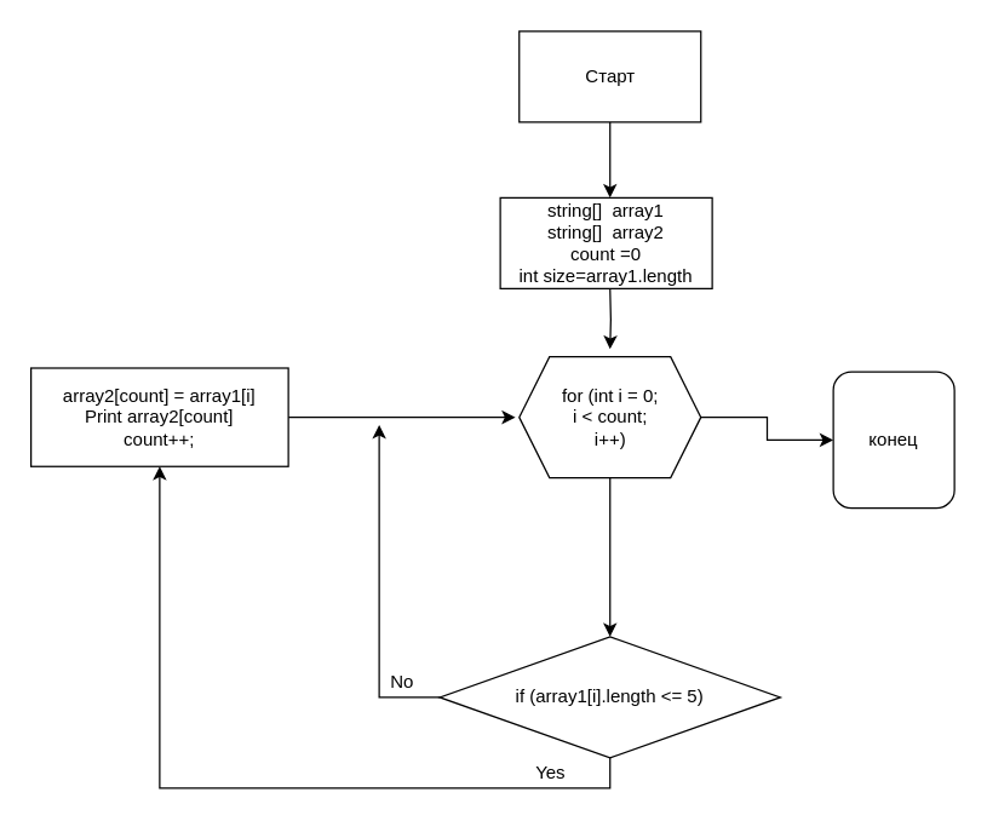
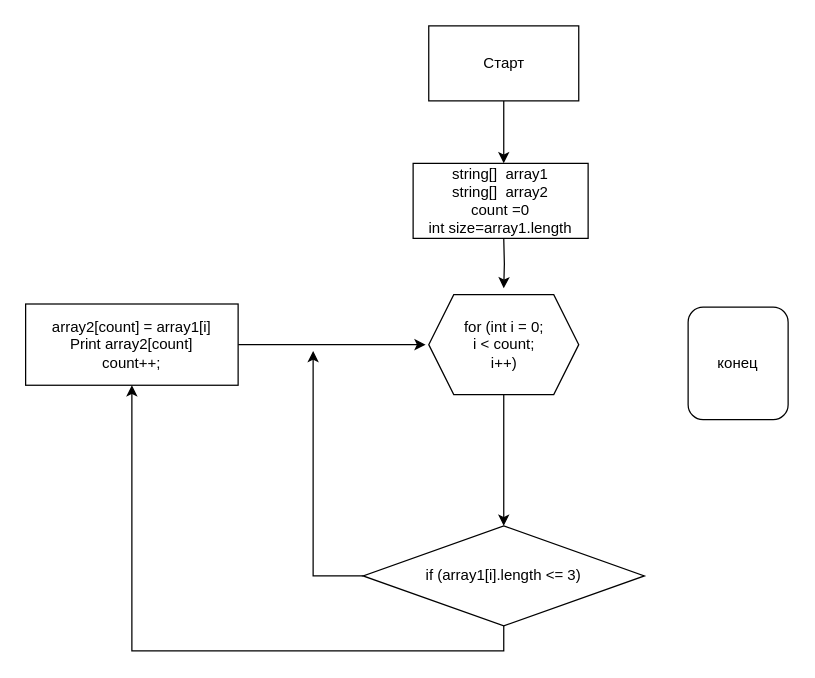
- <mxCell id="11" value="" style="edgeStyle=orthogonalEdgeStyle;rounded=0;orthogonalLoop=1;jettySize=auto;html=1;" parent="1" source="12" target="16" edge="1"><mxGeometry relative="1" as="geometry" /></mxCell>
- <mxCell id="8" value="No" style="text;html=1;align=center;verticalAlign=middle;resizable=0;points=[];autosize=1;strokeColor=none;fillColor=none;" parent="1" vertex="1"><mxGeometry x="250" y="440" width="30" height="20" as="geometry" /></mxCell>
- <mxCell id="15" value="if (array1[i].length &amp;lt;= 5)" style="rhombus;whiteSpace=wrap;html=1;" parent="1" vertex="1"><mxGeometry x="290" y="420" width="225" height="80" as="geometry" /></mxCell>
+ <mxCell id="15" value="if (array1[i].length &amp;lt;= 3)" style="rhombus;whiteSpace=wrap;html=1;" parent="1" vertex="1"><mxGeometry x="290" y="420" width="225" height="80" as="geometry" /></mxCell>
- <mxCell id="7" value="Yes" style="text;html=1;align=center;verticalAlign=middle;resizable=0;points=[];autosize=1;strokeColor=none;fillColor=none;" parent="1" vertex="1"><mxGeometry x="342.5" y="500" width="40" height="20" as="geometry" /></mxCell>
